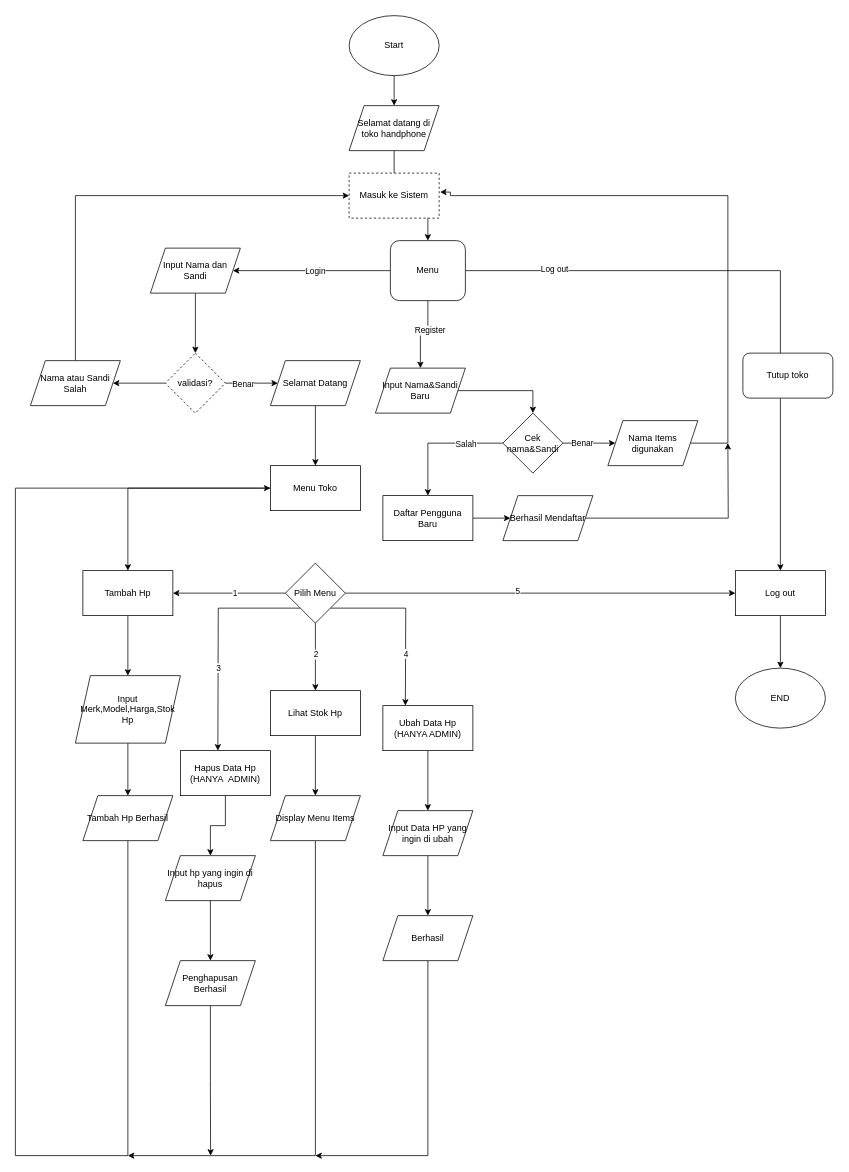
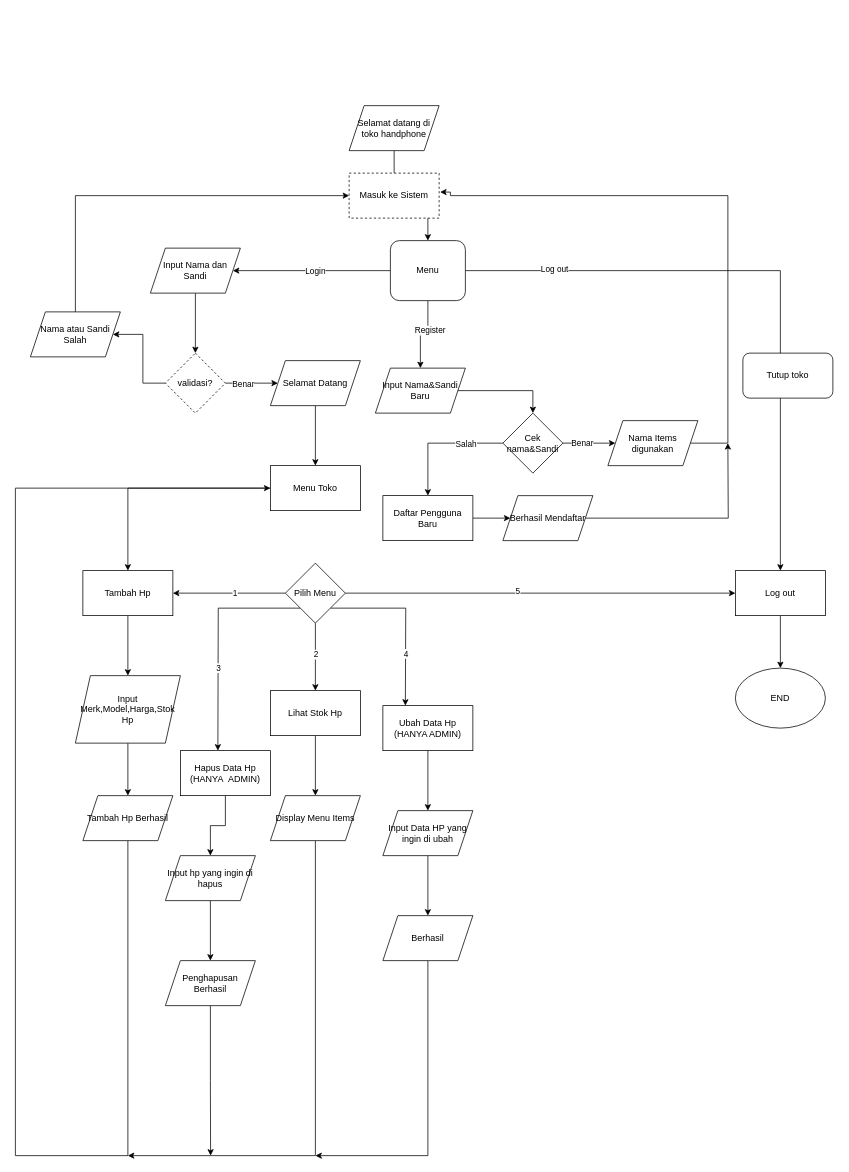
- <mxCell id="3" value="Start" style="ellipse;whiteSpace=wrap;html=1;" vertex="1" parent="1"><mxGeometry x="465" y="20" width="120" height="80" as="geometry" /></mxCell>
- <mxCell id="2" value="" style="edgeStyle=orthogonalEdgeStyle;rounded=0;orthogonalLoop=1;jettySize=auto;html=1;" edge="1" parent="1" source="3" target="5"><mxGeometry relative="1" as="geometry" /></mxCell>
- <mxCell id="59" value="Nama atau Sandi Salah" style="shape=parallelogram;perimeter=parallelogramPerimeter;whiteSpace=wrap;html=1;fixedSize=1;" vertex="1" parent="1"><mxGeometry x="40" y="480" width="120" height="60" as="geometry" /></mxCell>
+ <mxCell id="59" value="Nama atau Sandi Salah" style="shape=parallelogram;perimeter=parallelogramPerimeter;whiteSpace=wrap;html=1;fixedSize=1;" vertex="1" parent="1"><mxGeometry x="40" y="415" width="120" height="60" as="geometry" /></mxCell>
